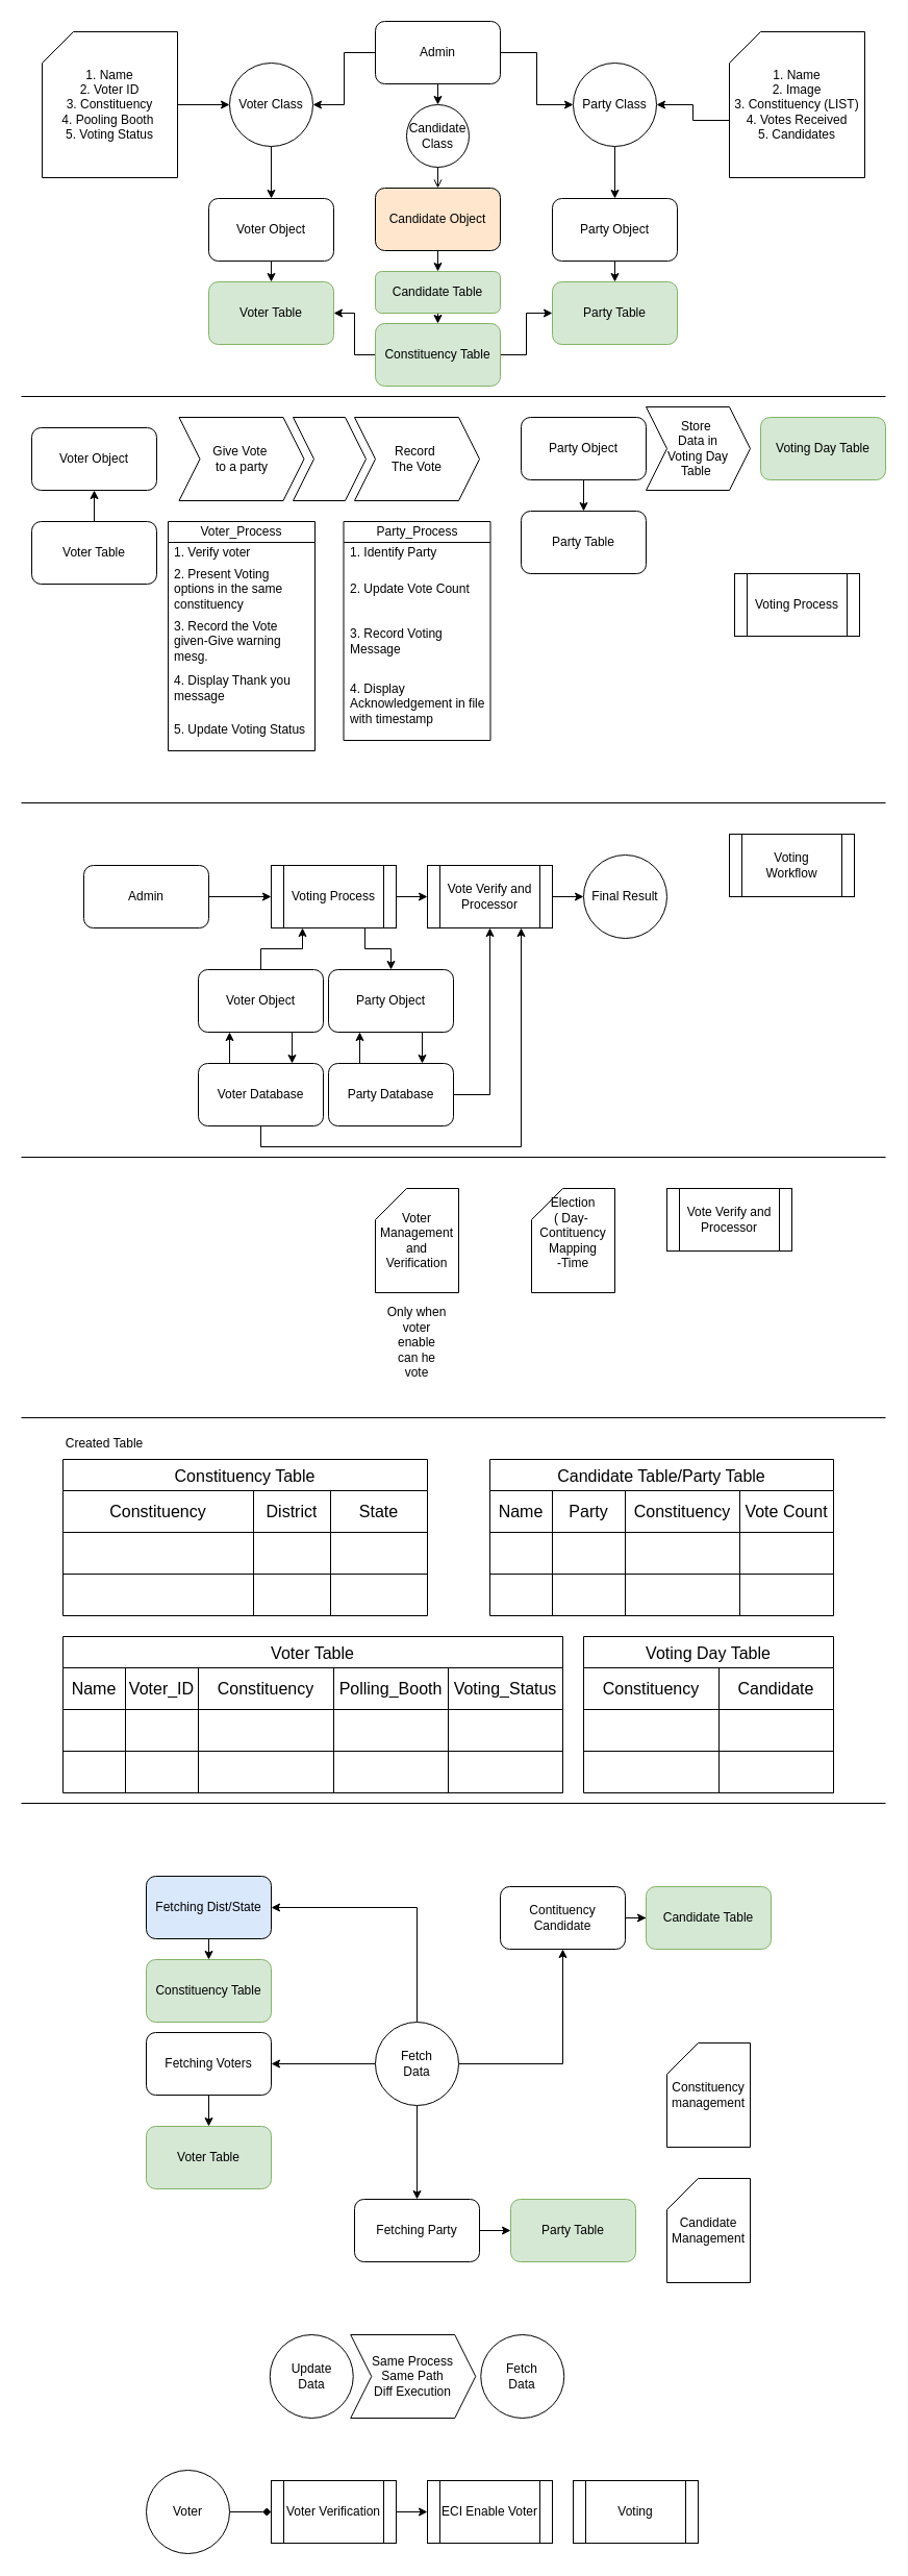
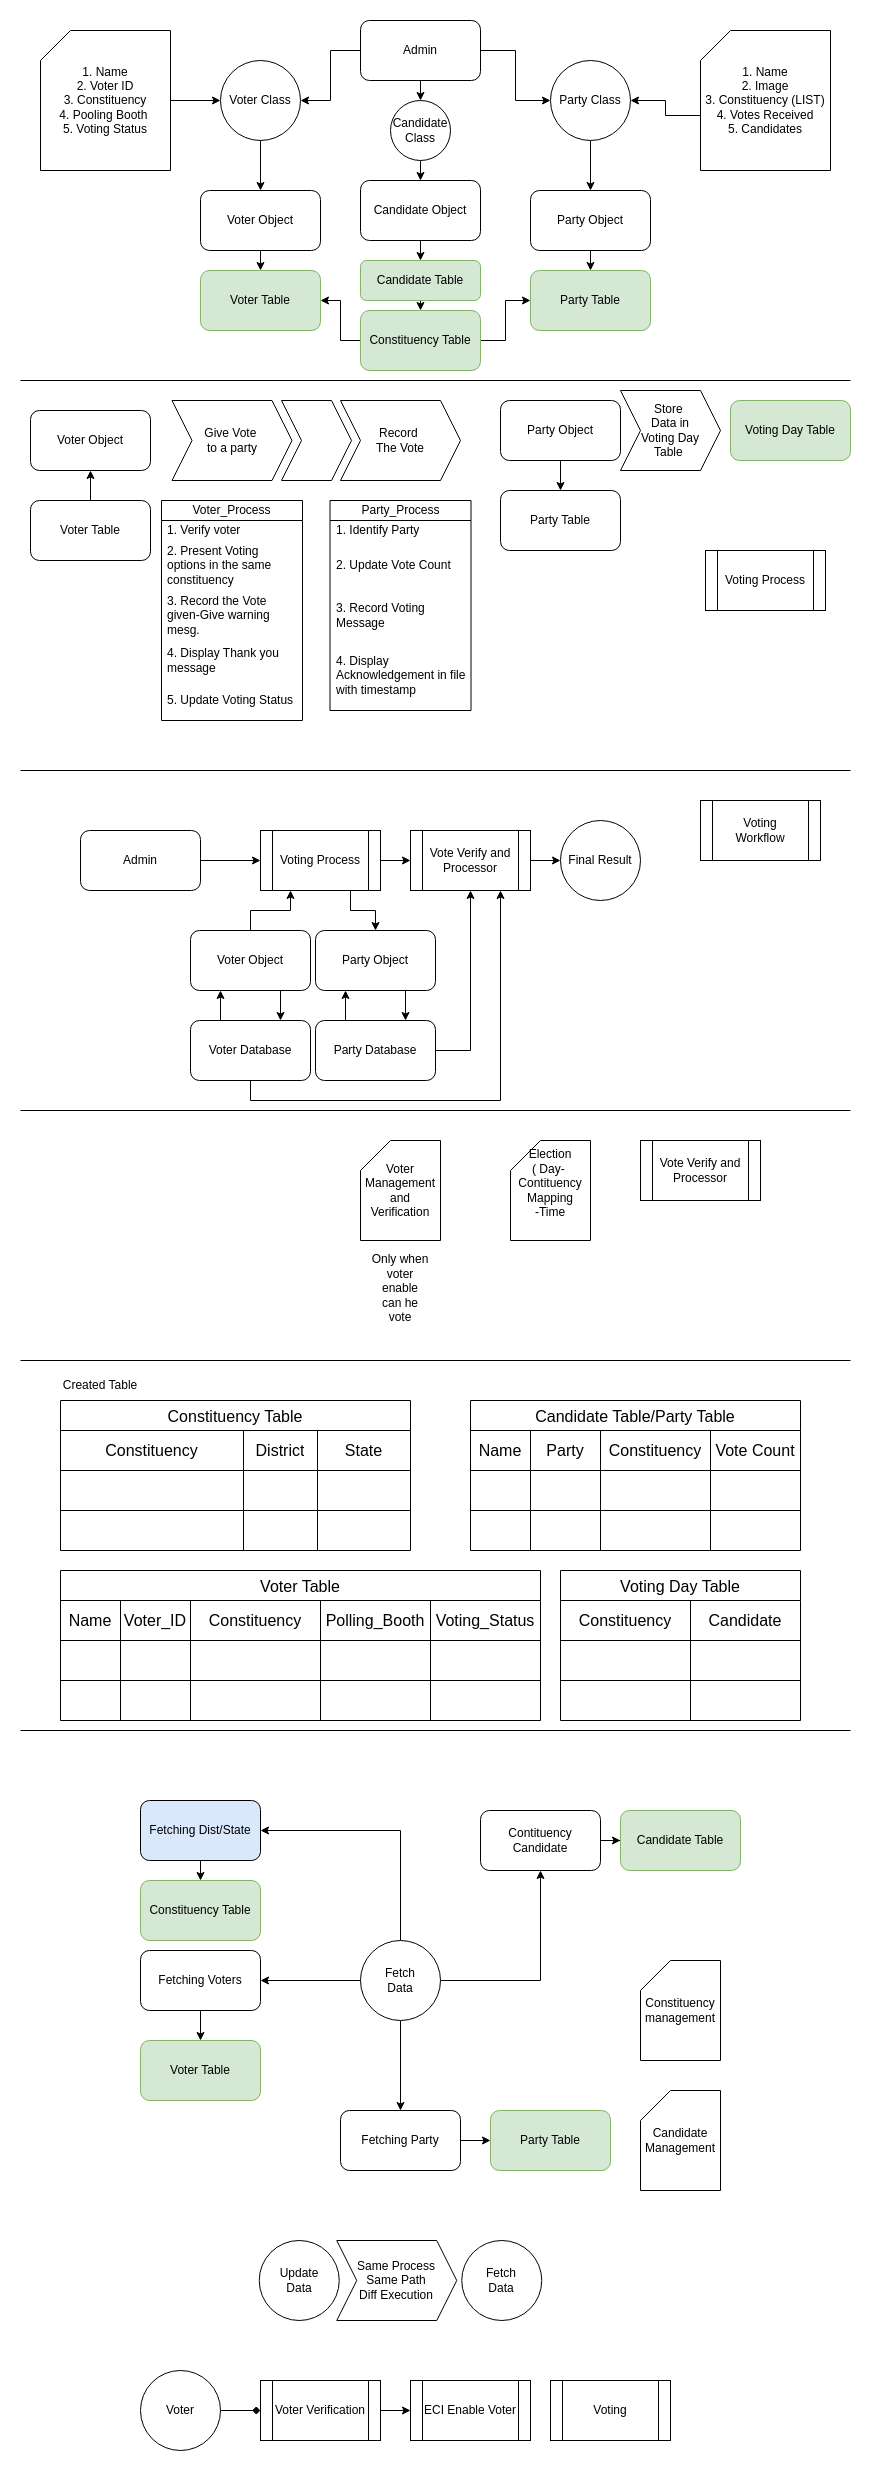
- <mxCell id="71" style="edgeStyle=orthogonalEdgeStyle;rounded=0;orthogonalLoop=1;jettySize=auto;html=1;exitX=0.5;exitY=1;exitDx=0;exitDy=0;entryX=0.5;entryY=0;entryDx=0;entryDy=0;endArrow=open;" parent="1" source="72" target="74" edge="1"><mxGeometry relative="1" as="geometry" /></mxCell>
+ <mxCell id="71" style="edgeStyle=orthogonalEdgeStyle;rounded=0;orthogonalLoop=1;jettySize=auto;html=1;exitX=0.5;exitY=1;exitDx=0;exitDy=0;entryX=0.5;entryY=0;entryDx=0;entryDy=0;" parent="1" source="72" target="74" edge="1"><mxGeometry relative="1" as="geometry" /></mxCell>
- <mxCell id="74" value="Candidate Object" style="rounded=1;whiteSpace=wrap;html=1;fillColor=#ffe6cc;" parent="1" vertex="1"><mxGeometry x="360" y="180" width="120" height="60" as="geometry" /></mxCell>
+ <mxCell id="74" value="Candidate Object" style="rounded=1;whiteSpace=wrap;html=1;" parent="1" vertex="1"><mxGeometry x="360" y="180" width="120" height="60" as="geometry" /></mxCell>
